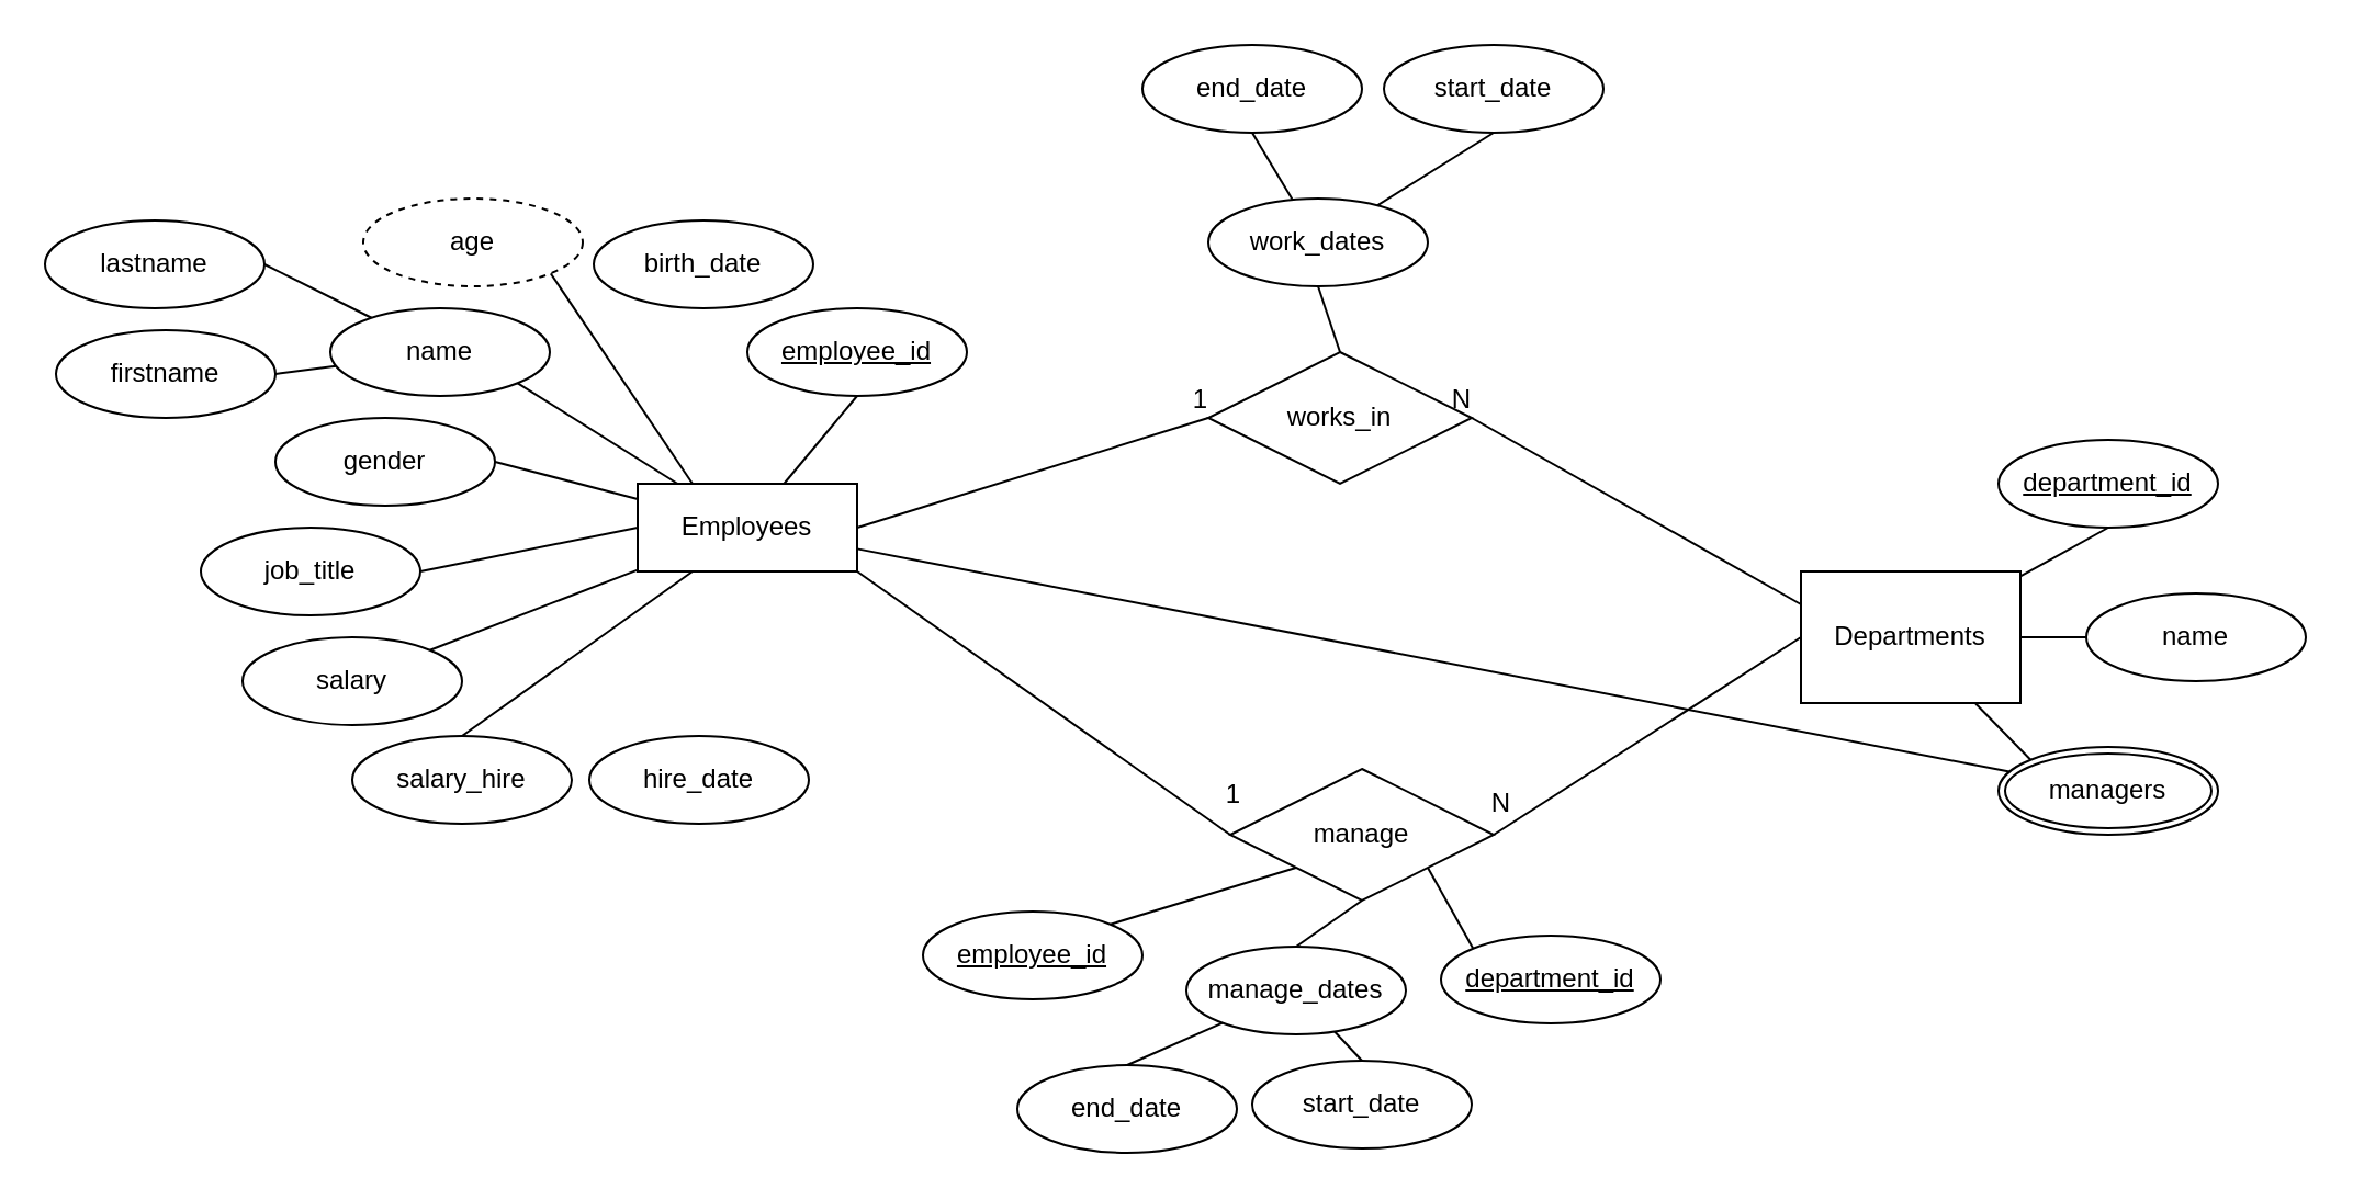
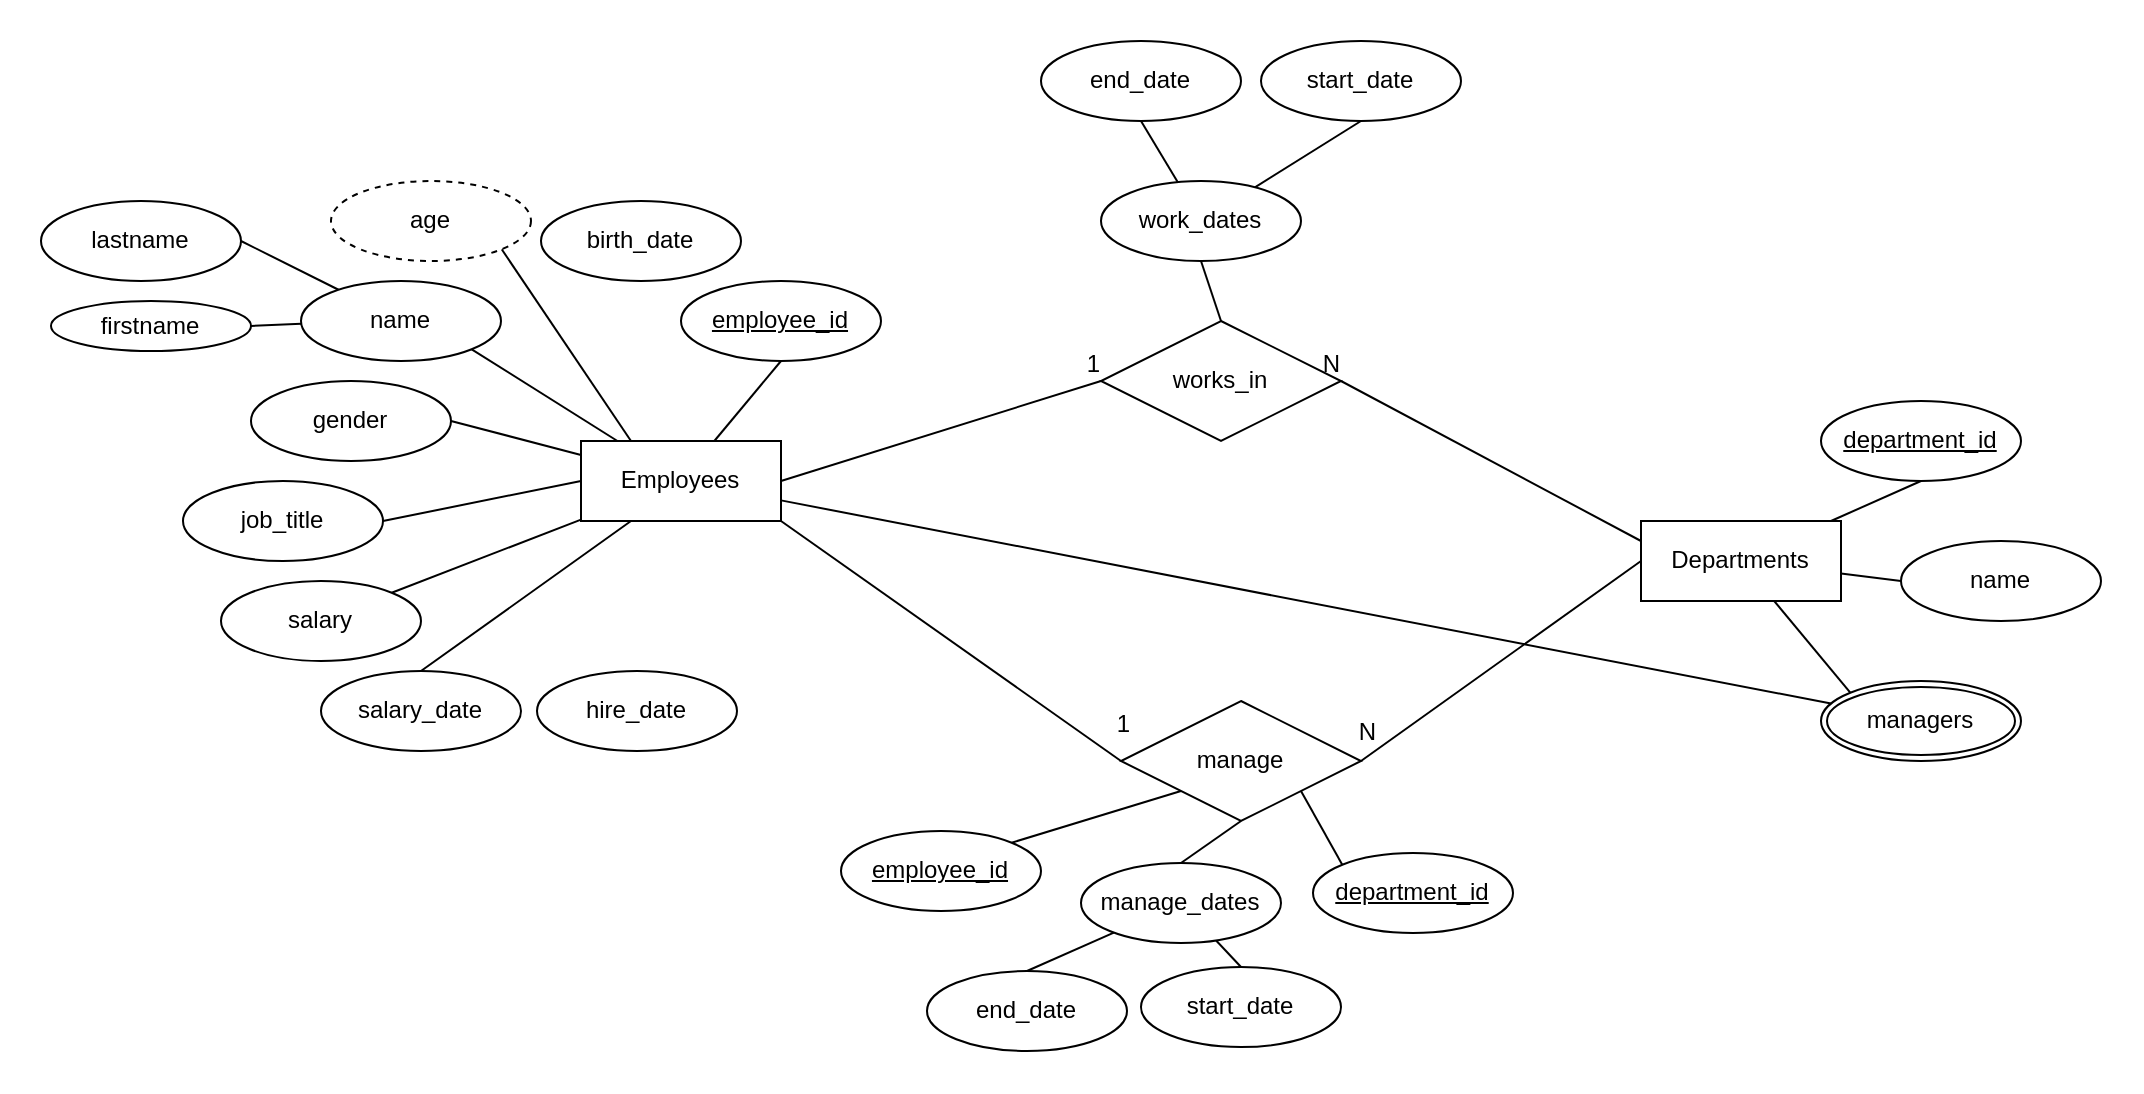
- <mxCell id="18" value="firstname" style="ellipse;whiteSpace=wrap;html=1;align=center;" parent="1" vertex="1"><mxGeometry x="25" y="150" width="100" height="40" as="geometry" /></mxCell>
+ <mxCell id="18" value="firstname" style="ellipse;whiteSpace=wrap;html=1;align=center;" parent="1" vertex="1"><mxGeometry x="25" y="150" width="100" height="25" as="geometry" /></mxCell>
- <mxCell id="26" value="Departments" style="whiteSpace=wrap;html=1;align=center;" parent="1" vertex="1"><mxGeometry x="820" y="260" width="100" height="60" as="geometry" /></mxCell>
+ <mxCell id="26" value="Departments" style="whiteSpace=wrap;html=1;align=center;" parent="1" vertex="1"><mxGeometry x="820" y="260" width="100" height="40" as="geometry" /></mxCell>
- <mxCell id="53" value="salary_hire" style="ellipse;whiteSpace=wrap;html=1;align=center;" parent="1" vertex="1"><mxGeometry x="160" y="335" width="100" height="40" as="geometry" /></mxCell>
+ <mxCell id="53" value="salary_date" style="ellipse;whiteSpace=wrap;html=1;align=center;" parent="1" vertex="1"><mxGeometry x="160" y="335" width="100" height="40" as="geometry" /></mxCell>
